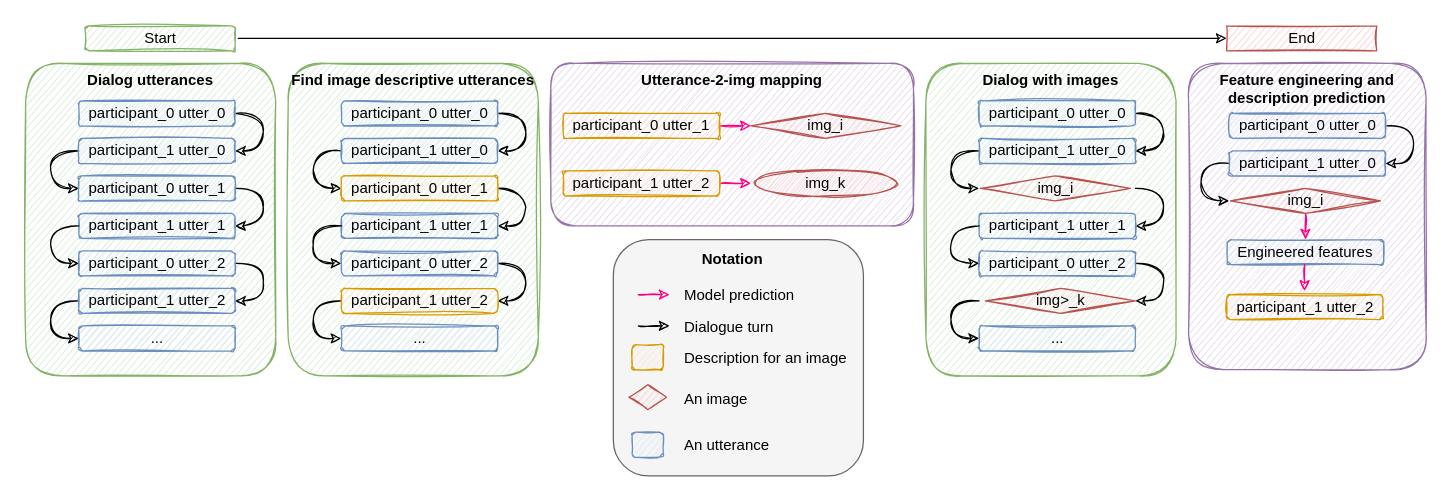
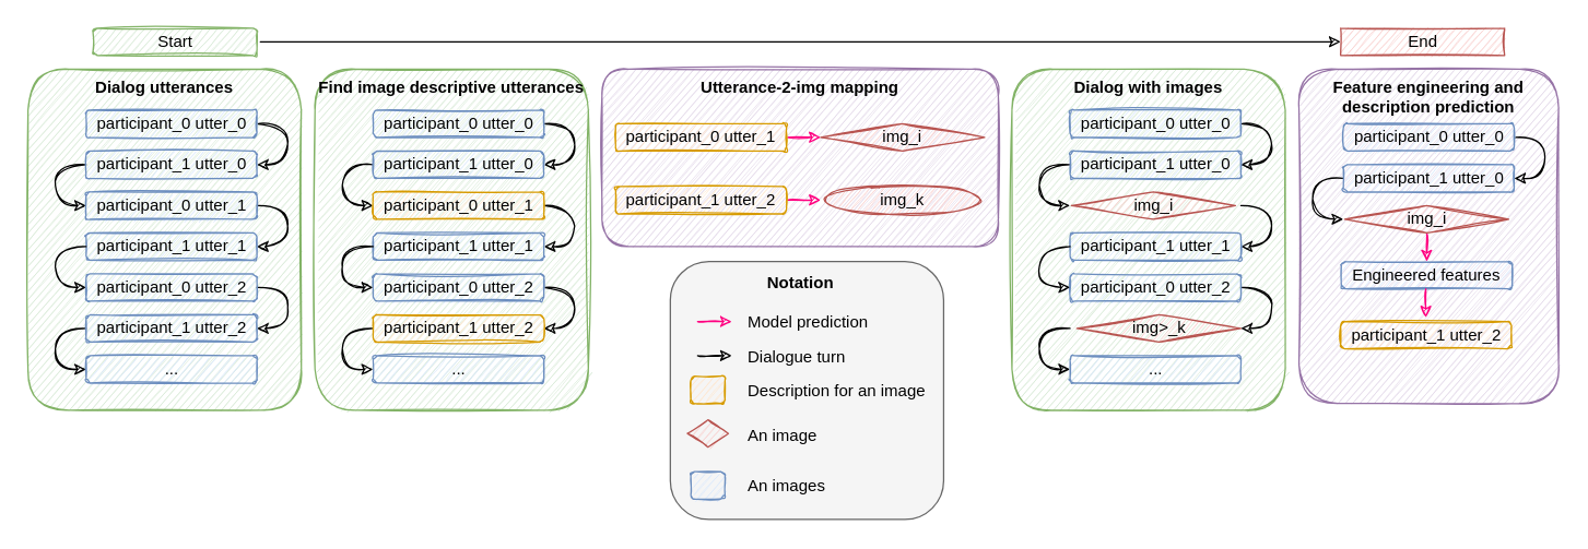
- <mxCell id="77" value="&lt;font style=&quot;font-size: 12px&quot;&gt;An utterance&lt;/font&gt;" style="text;html=1;strokeColor=none;fillColor=none;align=left;verticalAlign=middle;whiteSpace=wrap;rounded=0;fontSize=17;" parent="1" vertex="1"><mxGeometry x="545" y="340" width="145" height="30" as="geometry" /></mxCell>
+ <mxCell id="77" value="&lt;font style=&quot;font-size: 12px&quot;&gt;An images&lt;/font&gt;" style="text;html=1;strokeColor=none;fillColor=none;align=left;verticalAlign=middle;whiteSpace=wrap;rounded=0;fontSize=17;" parent="1" vertex="1"><mxGeometry x="545" y="340" width="145" height="30" as="geometry" /></mxCell>
